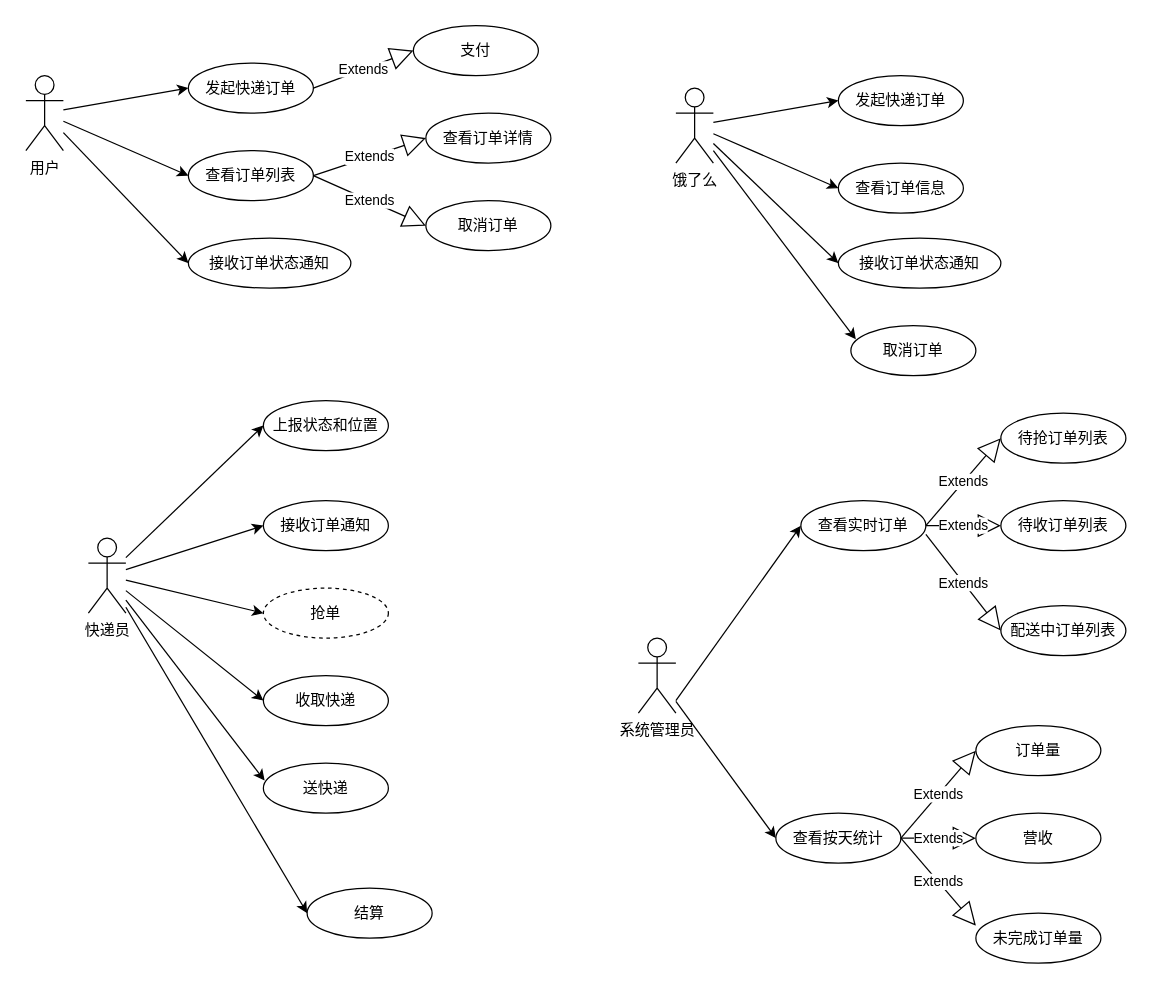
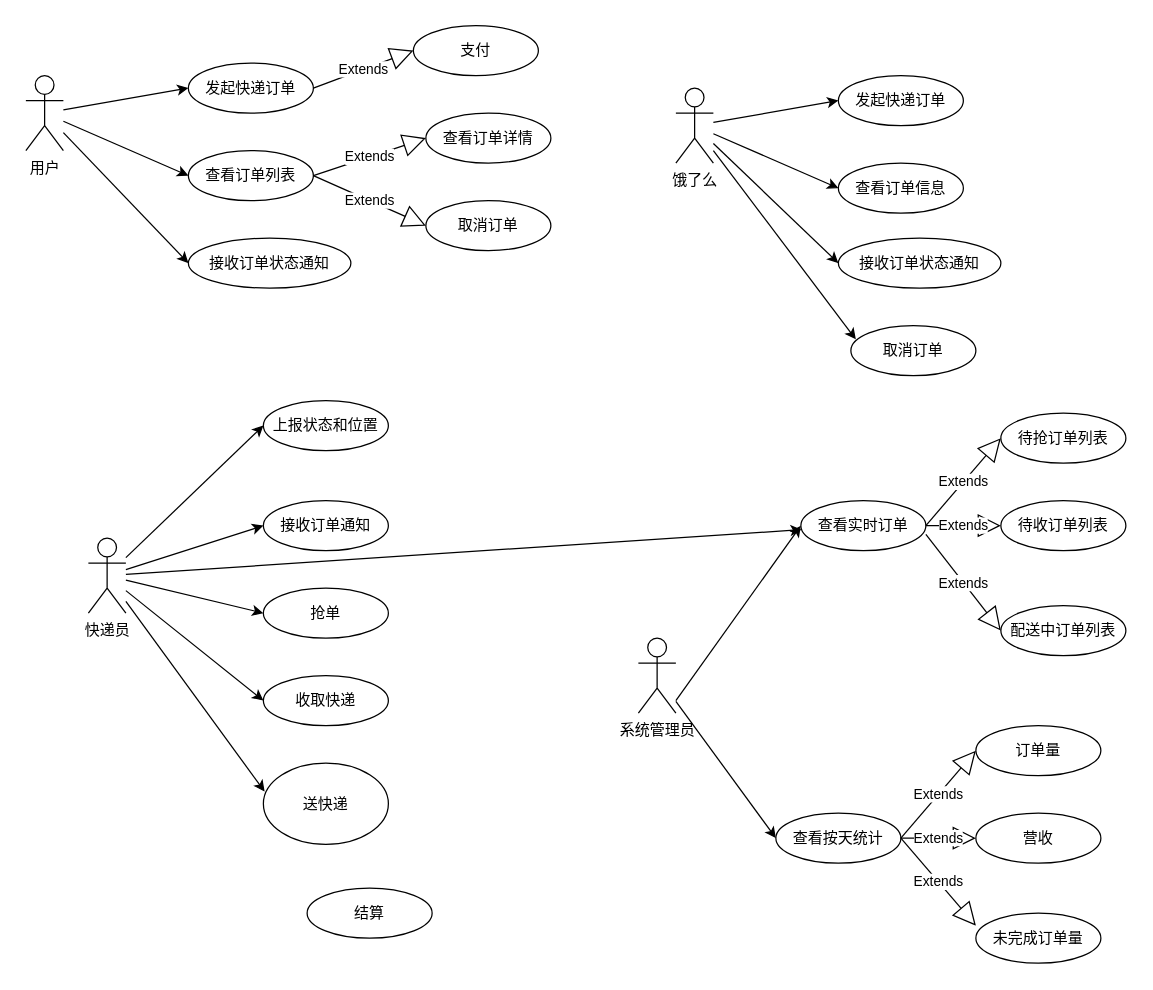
- <mxCell id="16" value="抢单" style="ellipse;whiteSpace=wrap;html=1;dashed=1;" parent="1" vertex="1"><mxGeometry x="210" y="470" width="100" height="40" as="geometry" /></mxCell>
+ <mxCell id="16" value="抢单" style="ellipse;whiteSpace=wrap;html=1;" parent="1" vertex="1"><mxGeometry x="210" y="470" width="100" height="40" as="geometry" /></mxCell>
- <mxCell id="27" value="" style="endArrow=classic;html=1;entryX=0;entryY=0.5;entryDx=0;entryDy=0;" parent="1" source="11" target="26" edge="1"><mxGeometry width="50" height="50" relative="1" as="geometry"><mxPoint x="110" y="670" as="sourcePoint" /><mxPoint x="370" y="460" as="targetPoint" /></mxGeometry></mxCell>
+ <mxCell id="27" value="" style="endArrow=classic;html=1;" parent="1" source="11" target="29" edge="1"><mxGeometry width="50" height="50" relative="1" as="geometry"><mxPoint x="110" y="670" as="sourcePoint" /><mxPoint x="370" y="460" as="targetPoint" /></mxGeometry></mxCell>
- <mxCell id="18" value="送快递" style="ellipse;whiteSpace=wrap;html=1;" parent="1" vertex="1"><mxGeometry x="210" y="610" width="100" height="40" as="geometry" /></mxCell>
+ <mxCell id="18" value="送快递" style="ellipse;whiteSpace=wrap;html=1;" parent="1" vertex="1"><mxGeometry x="210" y="610" width="100" height="65" as="geometry" /></mxCell>
